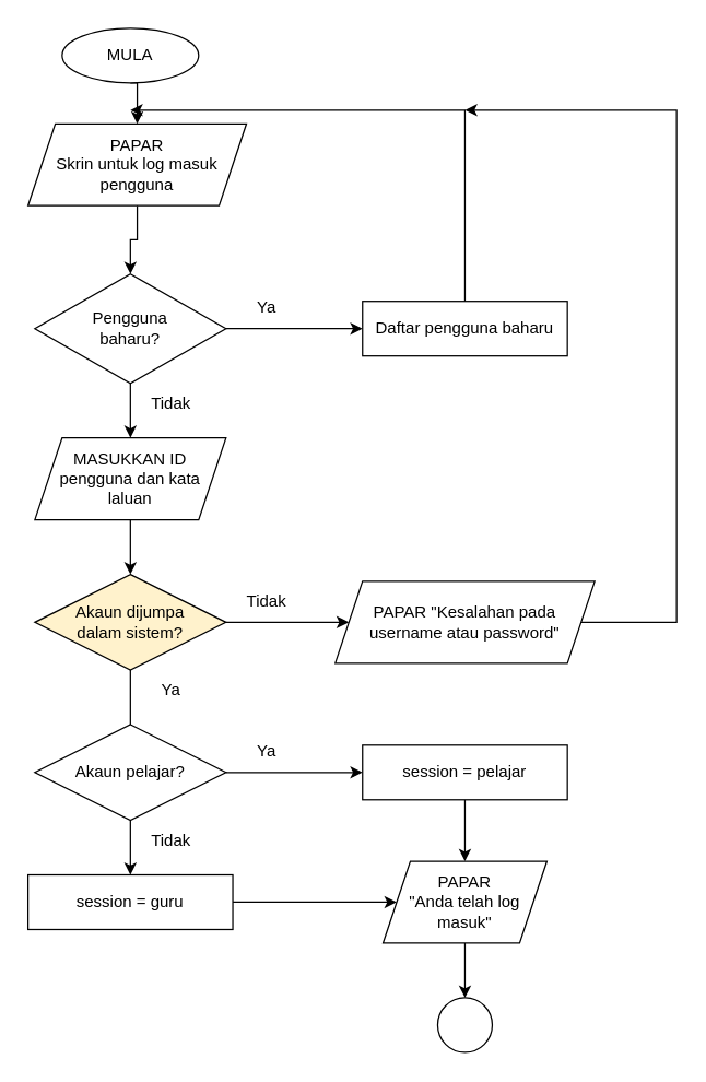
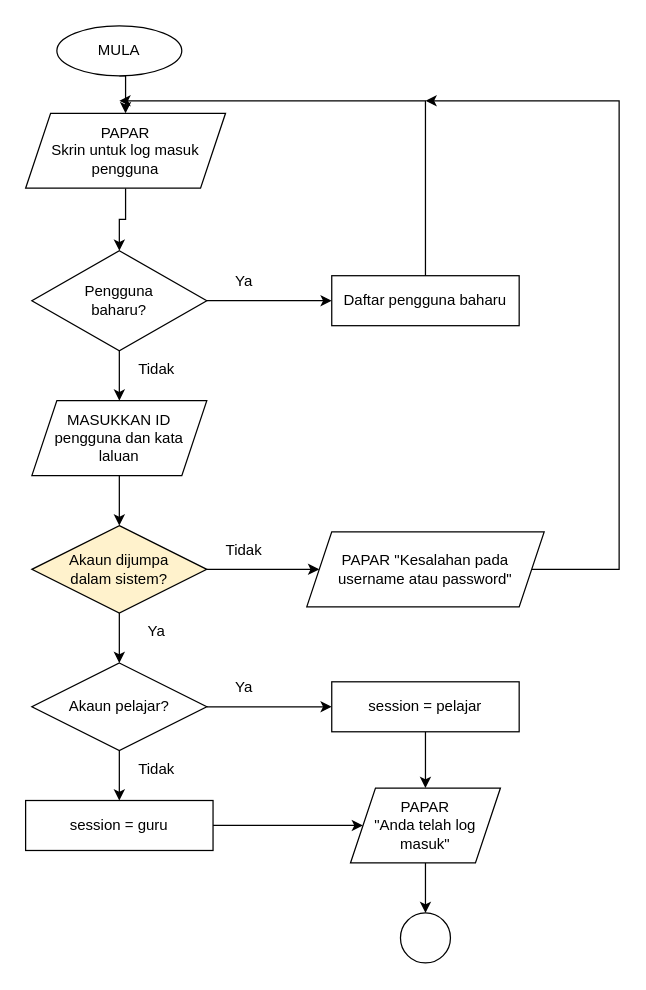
- <mxCell id="16" value="" style="edgeStyle=orthogonalEdgeStyle;rounded=0;orthogonalLoop=1;jettySize=auto;html=1;endArrow=none;" edge="1" parent="1" source="17" target="27"><mxGeometry relative="1" as="geometry" /></mxCell>
+ <mxCell id="16" value="" style="edgeStyle=orthogonalEdgeStyle;rounded=0;orthogonalLoop=1;jettySize=auto;html=1;" edge="1" parent="1" source="17" target="27"><mxGeometry relative="1" as="geometry" /></mxCell>
